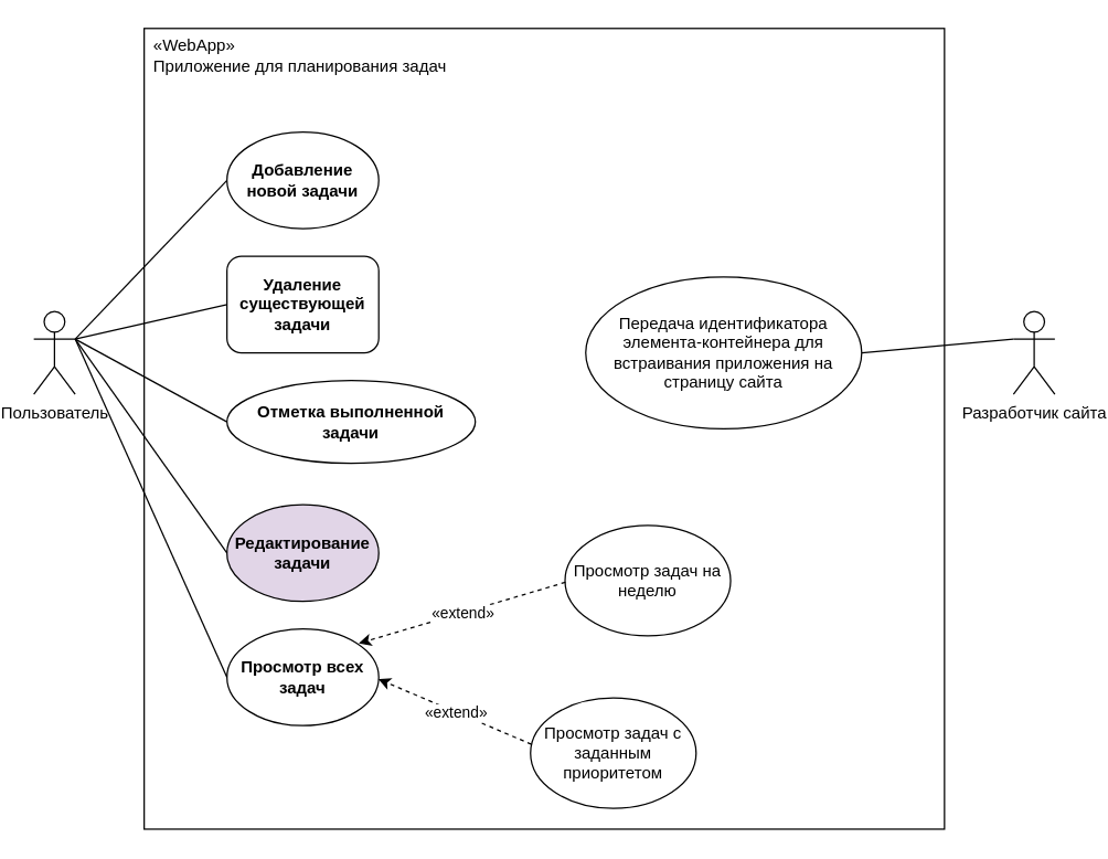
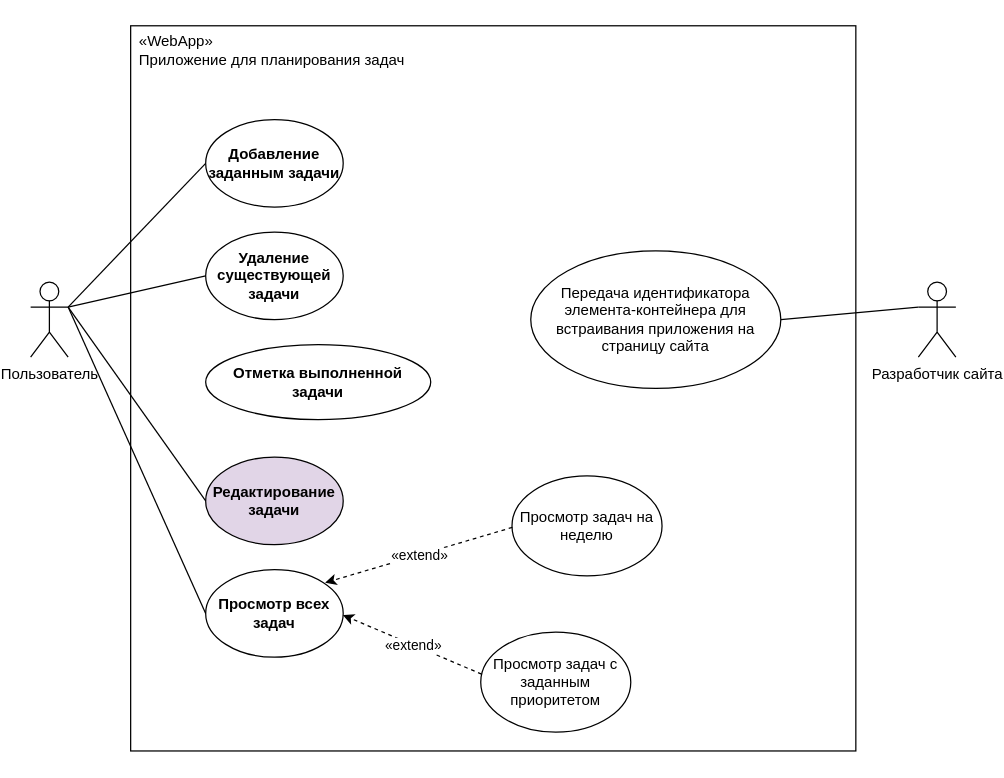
- <mxCell id="4" value="&lt;b&gt;Добавление новой задачи&lt;/b&gt;" style="ellipse;whiteSpace=wrap;html=1;" parent="1" vertex="1"><mxGeometry x="160" y="95" width="110" height="70" as="geometry" /></mxCell>
+ <mxCell id="4" value="&lt;b&gt;Добавление заданным задачи&lt;/b&gt;" style="ellipse;whiteSpace=wrap;html=1;" parent="1" vertex="1"><mxGeometry x="160" y="95" width="110" height="70" as="geometry" /></mxCell>
- <mxCell id="5" value="&lt;b&gt;Удаление существующей задачи&lt;/b&gt;" style="whiteSpace=wrap;html=1;rounded=1;" parent="1" vertex="1"><mxGeometry x="160" y="185" width="110" height="70" as="geometry" /></mxCell>
+ <mxCell id="5" value="&lt;b&gt;Удаление существующей задачи&lt;/b&gt;" style="ellipse;whiteSpace=wrap;html=1;" parent="1" vertex="1"><mxGeometry x="160" y="185" width="110" height="70" as="geometry" /></mxCell>
- <mxCell id="10" value="" style="endArrow=none;html=1;rounded=0;entryX=0;entryY=0.5;entryDx=0;entryDy=0;exitX=1;exitY=0.333;exitDx=0;exitDy=0;exitPerimeter=0;" parent="1" source="3" target="6" edge="1"><mxGeometry width="50" height="50" relative="1" as="geometry"><mxPoint x="70" y="255" as="sourcePoint" /><mxPoint x="170" y="320" as="targetPoint" /></mxGeometry></mxCell>
